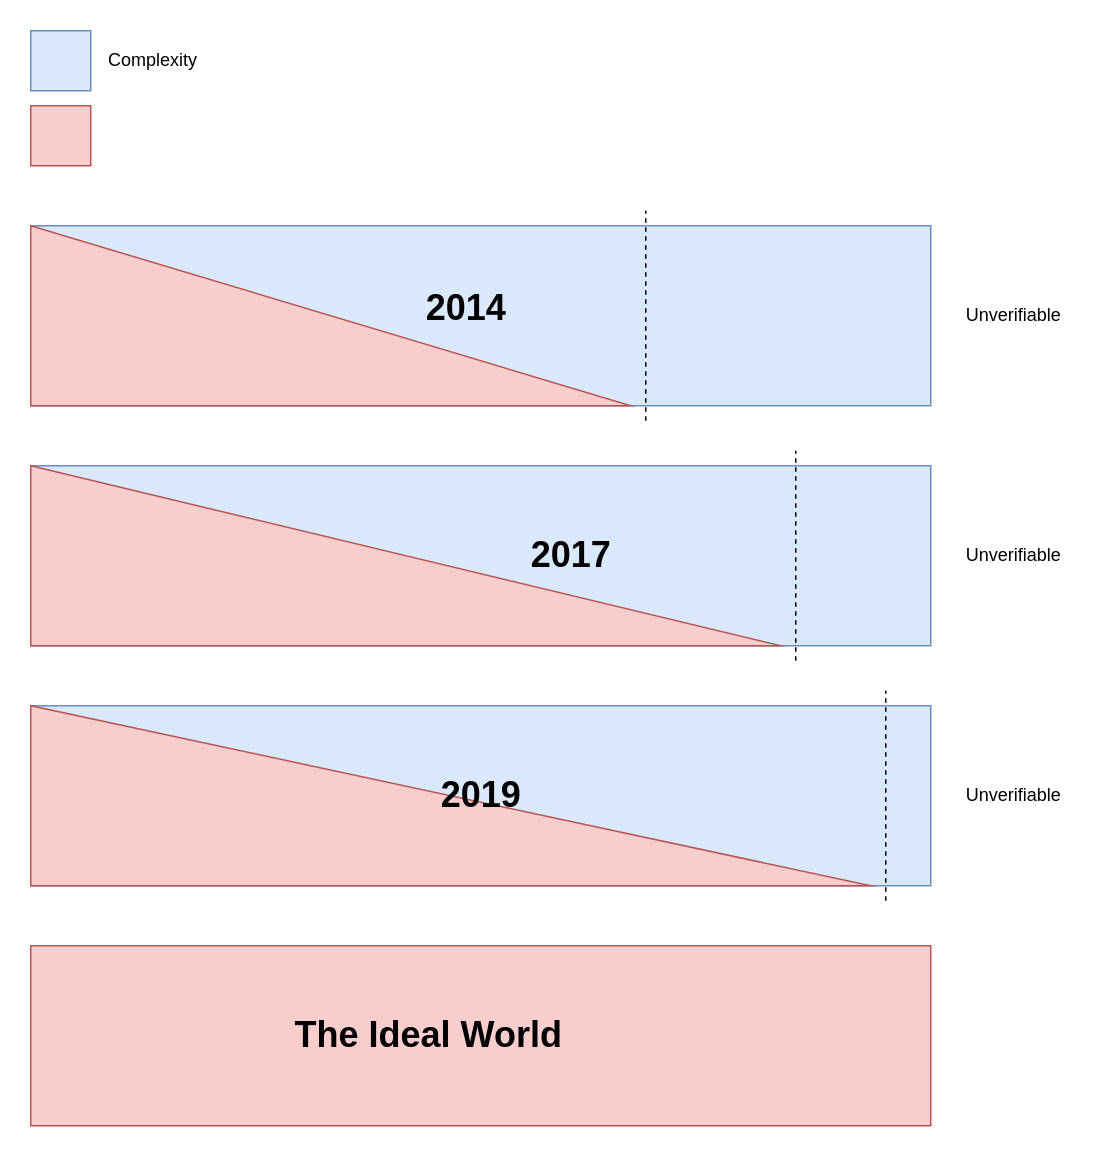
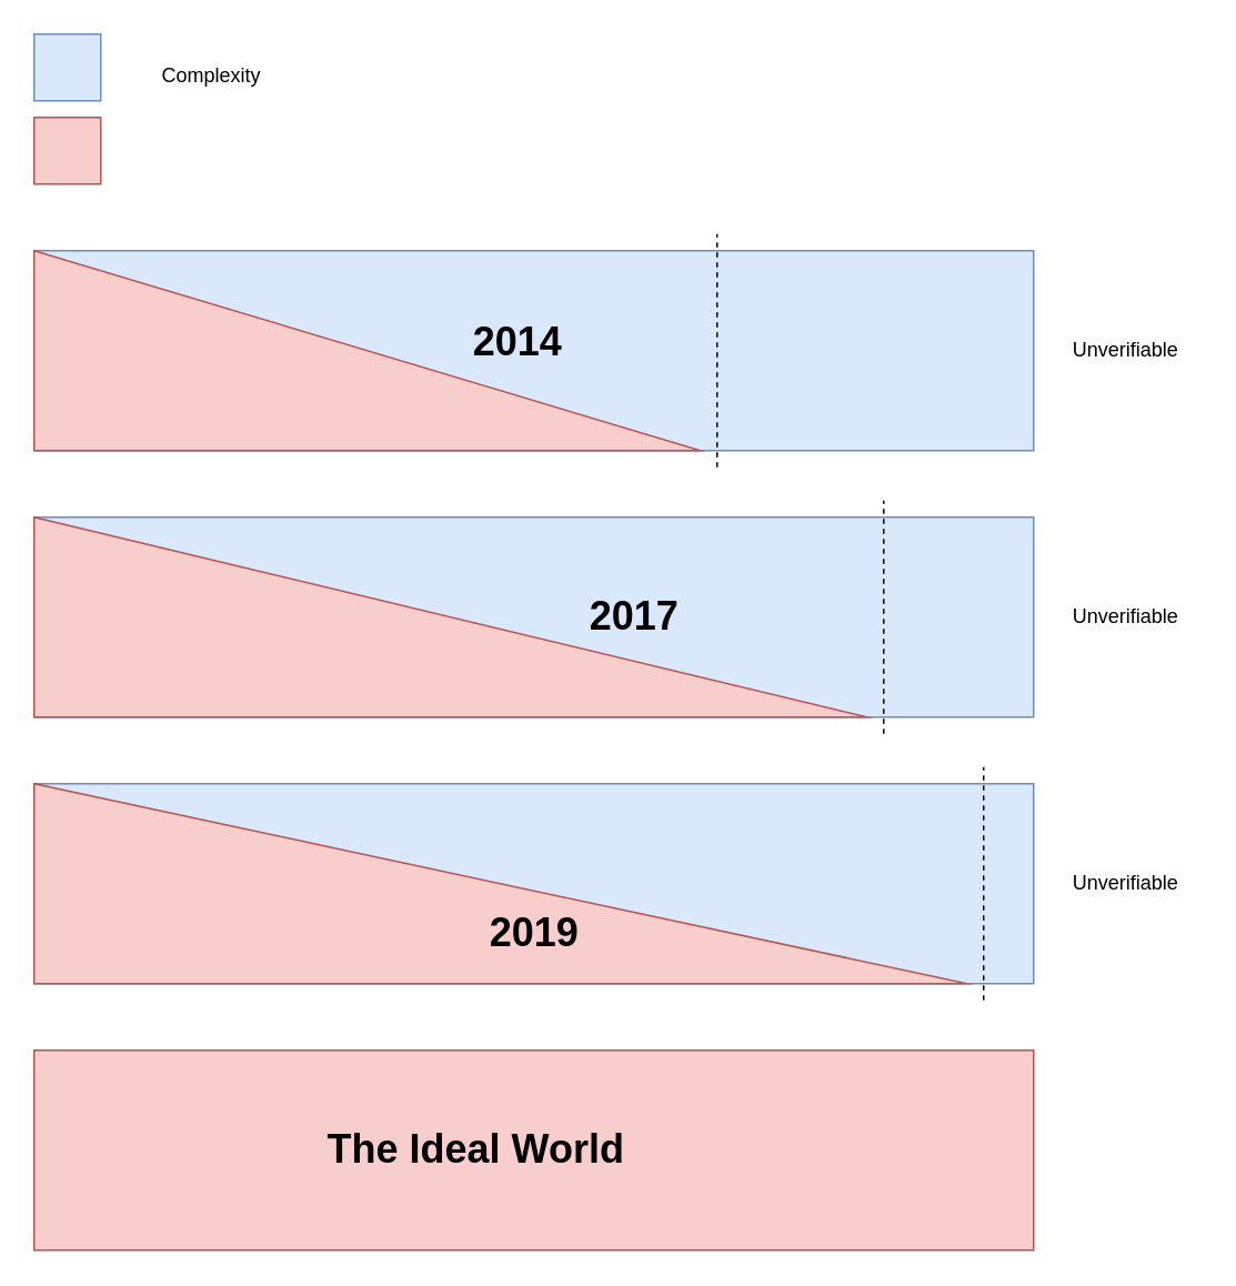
- <mxCell id="5" value="Complexity" style="text;html=1;resizable=0;points=[];autosize=1;align=left;verticalAlign=top;spacingTop=-4;" vertex="1" parent="1"><mxGeometry x="70" y="30" width="80" height="20" as="geometry" /></mxCell>
+ <mxCell id="5" value="Complexity" style="text;html=1;resizable=0;points=[];autosize=1;align=left;verticalAlign=top;spacingTop=-4;" vertex="1" parent="1"><mxGeometry x="95" y="35" width="80" height="20" as="geometry" /></mxCell>
- <mxCell id="13" value="2019" style="text;strokeColor=none;fillColor=none;html=1;fontSize=24;fontStyle=1;verticalAlign=middle;align=center;" vertex="1" parent="1"><mxGeometry x="270" y="510" width="100" height="40" as="geometry" /></mxCell>
+ <mxCell id="13" value="2019" style="text;strokeColor=none;fillColor=none;html=1;fontSize=24;fontStyle=1;verticalAlign=middle;align=center;" vertex="1" parent="1"><mxGeometry x="270" y="540" width="100" height="40" as="geometry" /></mxCell>
